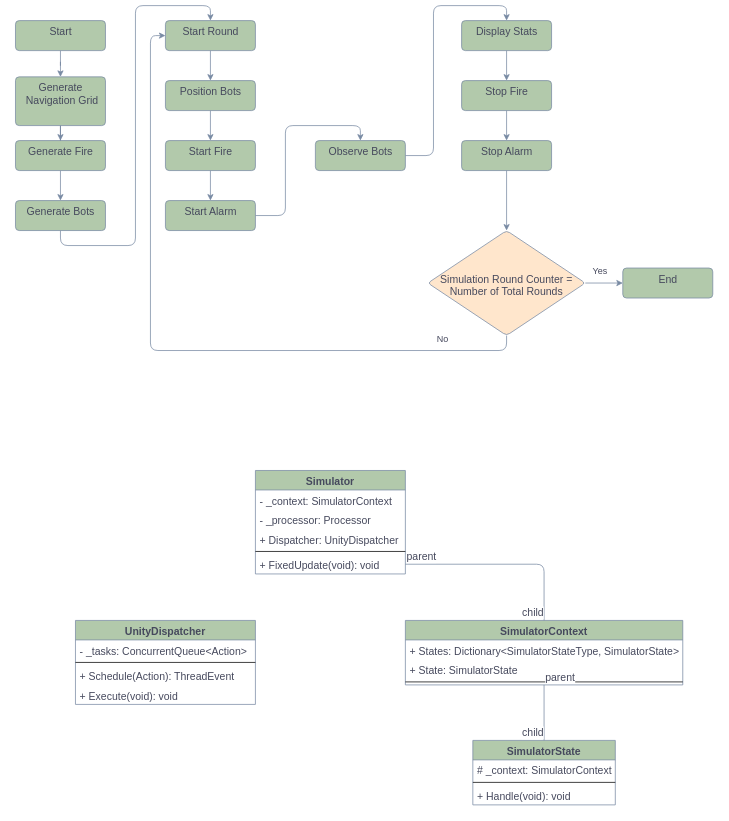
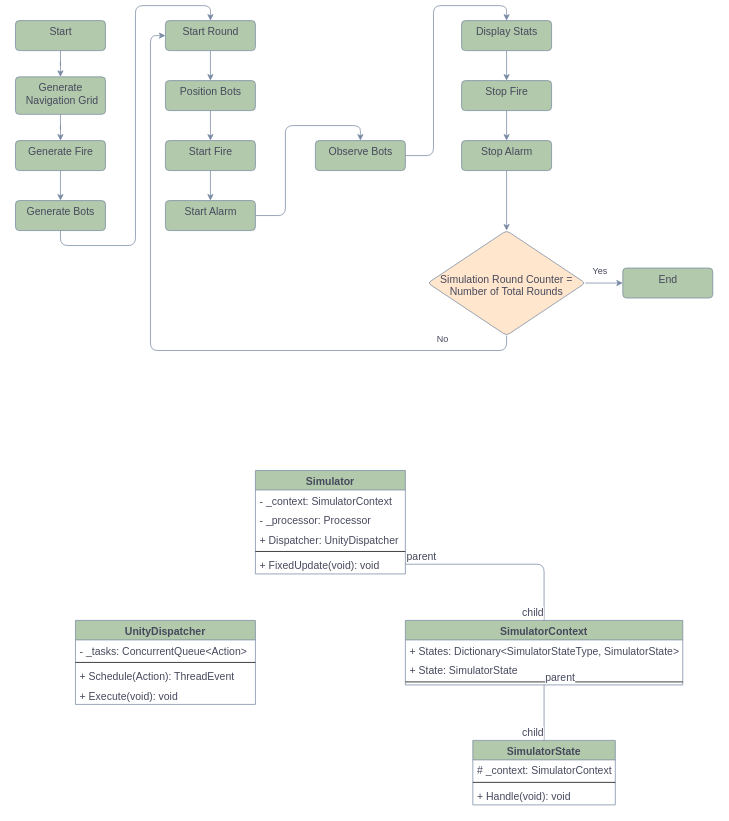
- <mxCell id="29" value="Generate&lt;br&gt;&amp;nbsp;Navigation Grid" style="html=1;align=center;verticalAlign=top;rounded=1;absoluteArcSize=1;arcSize=10;dashed=0;sketch=0;fontSize=14;fontColor=#46495D;strokeColor=#788AA3;fillColor=#B2C9AB;" parent="1" vertex="1"><mxGeometry x="20" y="95" width="120" height="65" as="geometry" /></mxCell>
+ <mxCell id="29" value="Generate&lt;br&gt;&amp;nbsp;Navigation Grid" style="html=1;align=center;verticalAlign=top;rounded=1;absoluteArcSize=1;arcSize=10;dashed=0;sketch=0;fontSize=14;fontColor=#46495D;strokeColor=#788AA3;fillColor=#B2C9AB;" parent="1" vertex="1"><mxGeometry x="20" y="95" width="120" height="50" as="geometry" /></mxCell>
